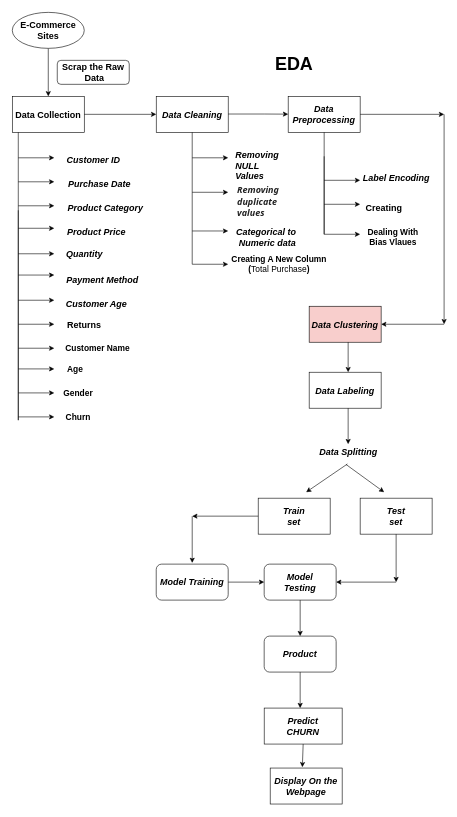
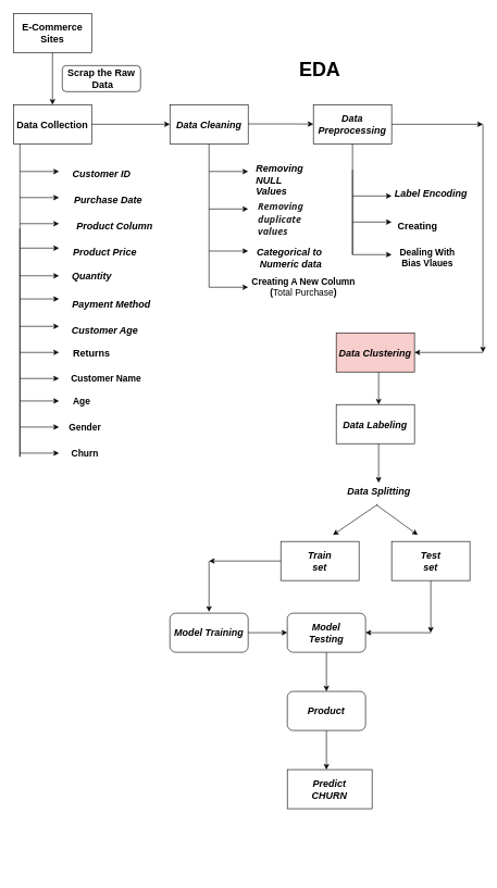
- <mxCell id="3" value="&lt;b&gt;&lt;font style=&quot;font-size: 15px;&quot;&gt;E-Commerce Sites&lt;/font&gt;&lt;/b&gt;" style="ellipse;whiteSpace=wrap;html=1;" parent="1" vertex="1"><mxGeometry x="20" y="20" width="120" height="60" as="geometry" /></mxCell>
+ <mxCell id="3" value="&lt;b&gt;&lt;font style=&quot;font-size: 15px;&quot;&gt;E-Commerce Sites&lt;/font&gt;&lt;/b&gt;" style="rounded=0;whiteSpace=wrap;html=1;" parent="1" vertex="1"><mxGeometry x="20" y="20" width="120" height="60" as="geometry" /></mxCell>
- <mxCell id="15" value="&lt;b&gt;&lt;i&gt;&lt;font style=&quot;font-size: 15px;&quot;&gt;Product Category&lt;/font&gt;&lt;/i&gt;&lt;/b&gt;" style="text;html=1;align=center;verticalAlign=middle;resizable=0;points=[];autosize=1;strokeColor=none;fillColor=none;" parent="1" vertex="1"><mxGeometry x="100" y="330" width="150" height="30" as="geometry" /></mxCell>
+ <mxCell id="15" value="&lt;b&gt;&lt;i&gt;&lt;font style=&quot;font-size: 15px;&quot;&gt;Product Column&lt;/font&gt;&lt;/i&gt;&lt;/b&gt;" style="text;html=1;align=center;verticalAlign=middle;resizable=0;points=[];autosize=1;strokeColor=none;fillColor=none;" parent="1" vertex="1"><mxGeometry x="100" y="330" width="150" height="30" as="geometry" /></mxCell>
- <mxCell id="59" value="" style="endArrow=classic;html=1;rounded=0;exitX=0.5;exitY=1;exitDx=0;exitDy=0;entryX=0.447;entryY=-0.023;entryDx=0;entryDy=0;entryPerimeter=0;" parent="1" source="57" target="58" edge="1"><mxGeometry width="50" height="50" relative="1" as="geometry"><mxPoint x="370" y="1170" as="sourcePoint" /><mxPoint x="510" y="1260" as="targetPoint" /></mxGeometry></mxCell>
- <mxCell id="58" value="&lt;b&gt;&lt;i&gt;&lt;font style=&quot;font-size: 15px;&quot;&gt;Display On the Webpage&lt;/font&gt;&lt;/i&gt;&lt;/b&gt;" style="rounded=0;whiteSpace=wrap;html=1;" parent="1" vertex="1"><mxGeometry x="450" y="1280" width="120" height="60" as="geometry" /></mxCell>
